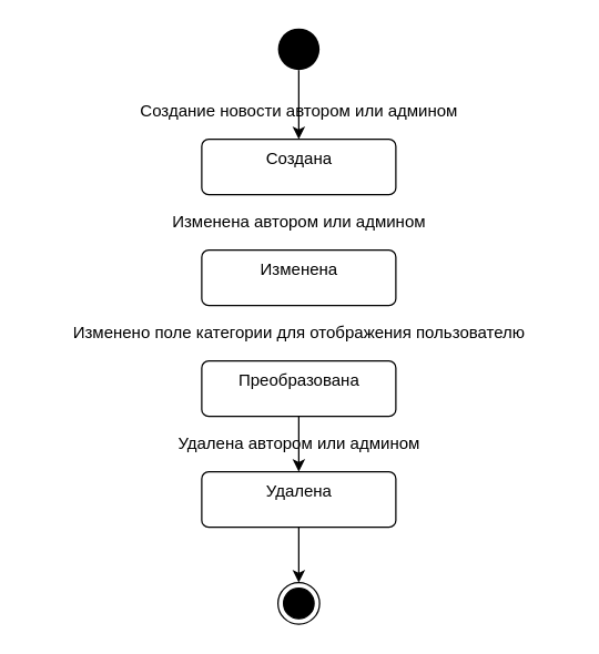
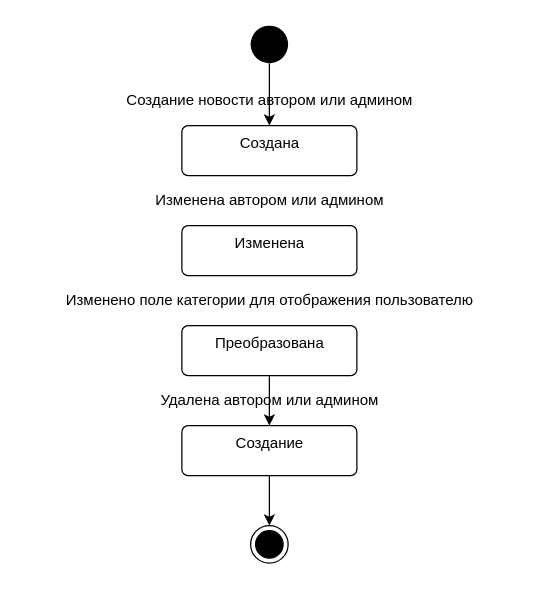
- <mxCell id="12" value="Удалена" style="html=1;align=center;verticalAlign=top;rounded=1;absoluteArcSize=1;arcSize=10;dashed=0;" vertex="1" parent="1"><mxGeometry x="145" y="340" width="140" height="40" as="geometry" /></mxCell>
+ <mxCell id="12" value="Создание" style="html=1;align=center;verticalAlign=top;rounded=1;absoluteArcSize=1;arcSize=10;dashed=0;" vertex="1" parent="1"><mxGeometry x="145" y="340" width="140" height="40" as="geometry" /></mxCell>
